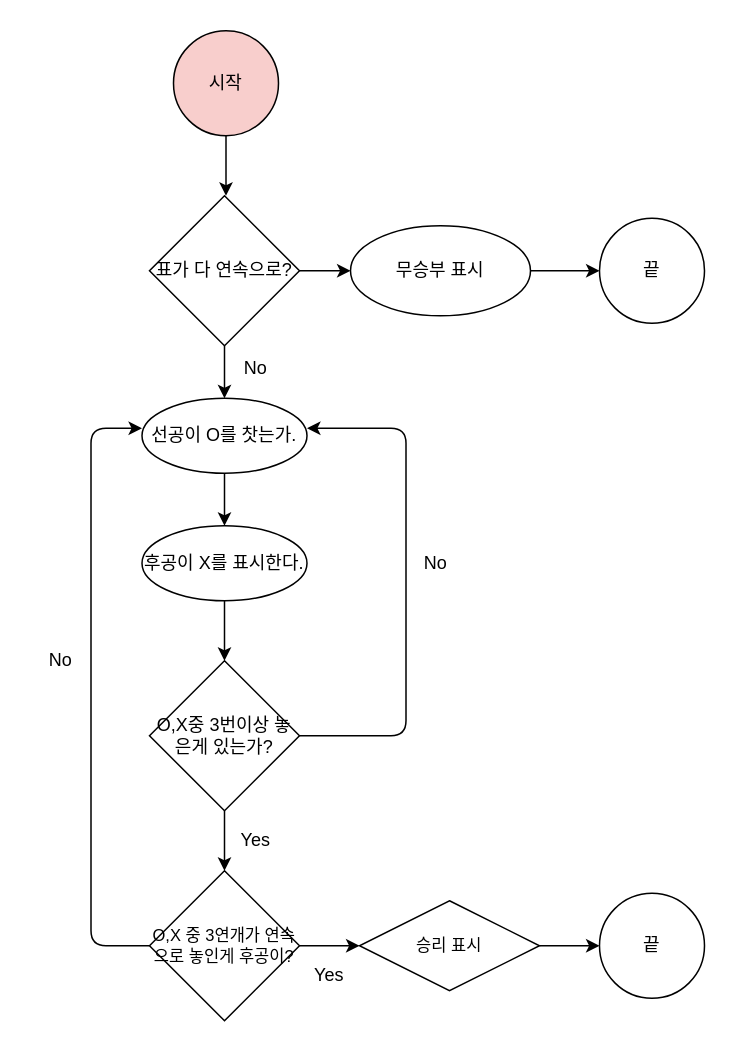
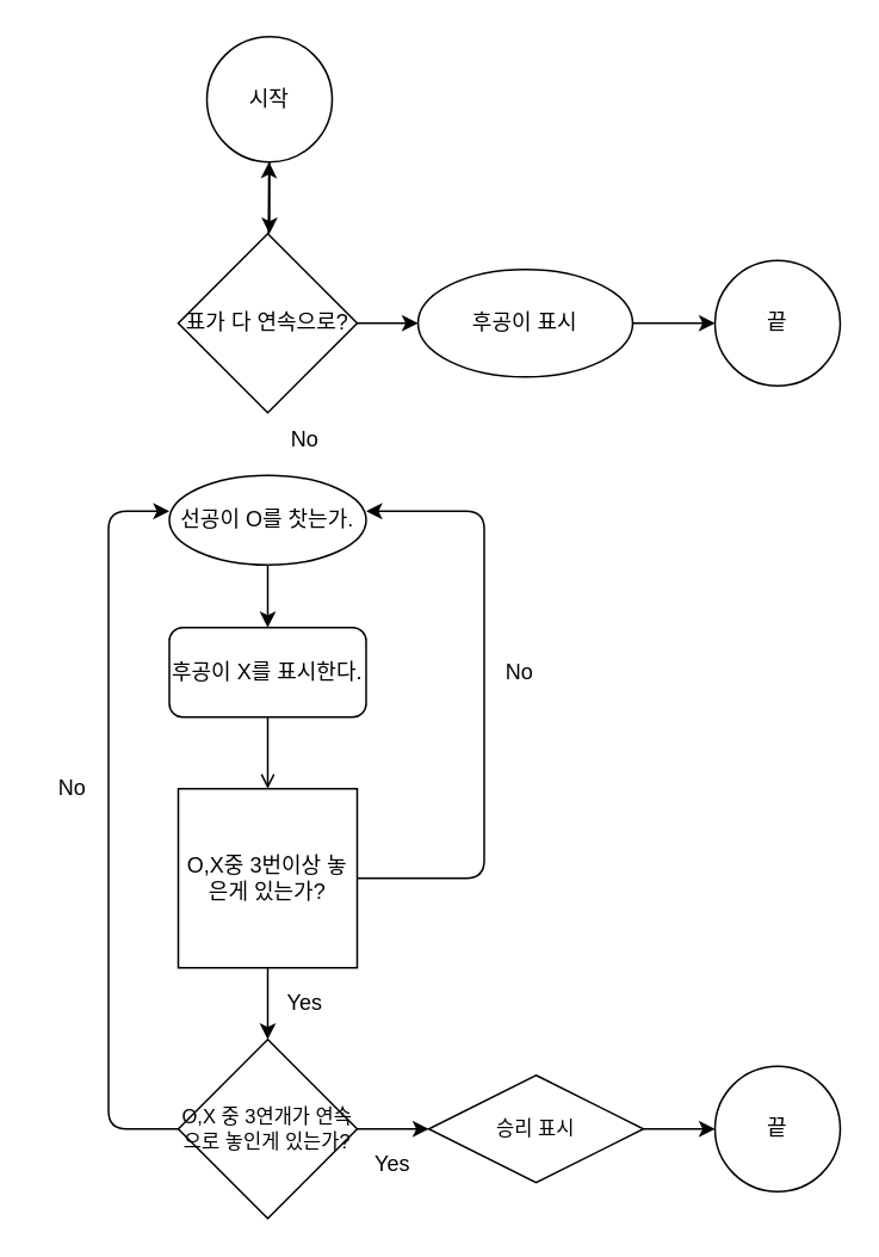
- <mxCell id="3" value="시작" style="ellipse;whiteSpace=wrap;html=1;aspect=fixed;fillColor=#f8cecc;" vertex="1" parent="1"><mxGeometry x="115" y="20" width="70" height="70" as="geometry" /></mxCell>
+ <mxCell id="3" value="시작" style="ellipse;whiteSpace=wrap;html=1;aspect=fixed;" vertex="1" parent="1"><mxGeometry x="115" y="20" width="70" height="70" as="geometry" /></mxCell>
- <mxCell id="27" value="무승부 표시" style="ellipse;whiteSpace=wrap;html=1;" vertex="1" parent="1"><mxGeometry x="233" y="150" width="120" height="60" as="geometry" /></mxCell>
+ <mxCell id="27" value="후공이 표시" style="ellipse;whiteSpace=wrap;html=1;" vertex="1" parent="1"><mxGeometry x="233" y="150" width="120" height="60" as="geometry" /></mxCell>
- <mxCell id="21" value="" style="edgeStyle=none;html=1;fontSize=11;" edge="1" parent="1" source="23" target="5"><mxGeometry relative="1" as="geometry" /></mxCell>
+ <mxCell id="21" value="" style="edgeStyle=none;html=1;fontSize=11;" edge="1" parent="1" source="23" target="3"><mxGeometry relative="1" as="geometry" /></mxCell>
- <mxCell id="7" value="후공이 X를 표시한다." style="ellipse;whiteSpace=wrap;html=1;" vertex="1" parent="1"><mxGeometry x="94" y="350" width="110" height="50" as="geometry" /></mxCell>
+ <mxCell id="7" value="후공이 X를 표시한다." style="whiteSpace=wrap;html=1;rounded=1;" vertex="1" parent="1"><mxGeometry x="94" y="350" width="110" height="50" as="geometry" /></mxCell>
- <mxCell id="6" value="" style="edgeStyle=none;html=1;" edge="1" parent="1" source="7" target="10"><mxGeometry relative="1" as="geometry" /></mxCell>
+ <mxCell id="6" value="" style="edgeStyle=none;html=1;endArrow=open;" edge="1" parent="1" source="7" target="10"><mxGeometry relative="1" as="geometry" /></mxCell>
- <mxCell id="10" value="&lt;font style=&quot;font-size: 12px&quot;&gt;O,X중 3번이상 놓은게 있는가?&lt;/font&gt;" style="rhombus;whiteSpace=wrap;html=1;" vertex="1" parent="1"><mxGeometry x="99" y="440" width="100" height="100" as="geometry" /></mxCell>
+ <mxCell id="10" value="&lt;font style=&quot;font-size: 12px&quot;&gt;O,X중 3번이상 놓은게 있는가?&lt;/font&gt;" style="whiteSpace=wrap;html=1;rounded=0;" vertex="1" parent="1"><mxGeometry x="99" y="440" width="100" height="100" as="geometry" /></mxCell>
- <mxCell id="15" value="O,X 중 3연개가 연속으로 놓인게 후공이?" style="rhombus;whiteSpace=wrap;html=1;fontSize=11;" vertex="1" parent="1"><mxGeometry x="99" y="580" width="100" height="100" as="geometry" /></mxCell>
+ <mxCell id="15" value="O,X 중 3연개가 연속으로 놓인게 있는가?" style="rhombus;whiteSpace=wrap;html=1;fontSize=11;" vertex="1" parent="1"><mxGeometry x="99" y="580" width="100" height="100" as="geometry" /></mxCell>
